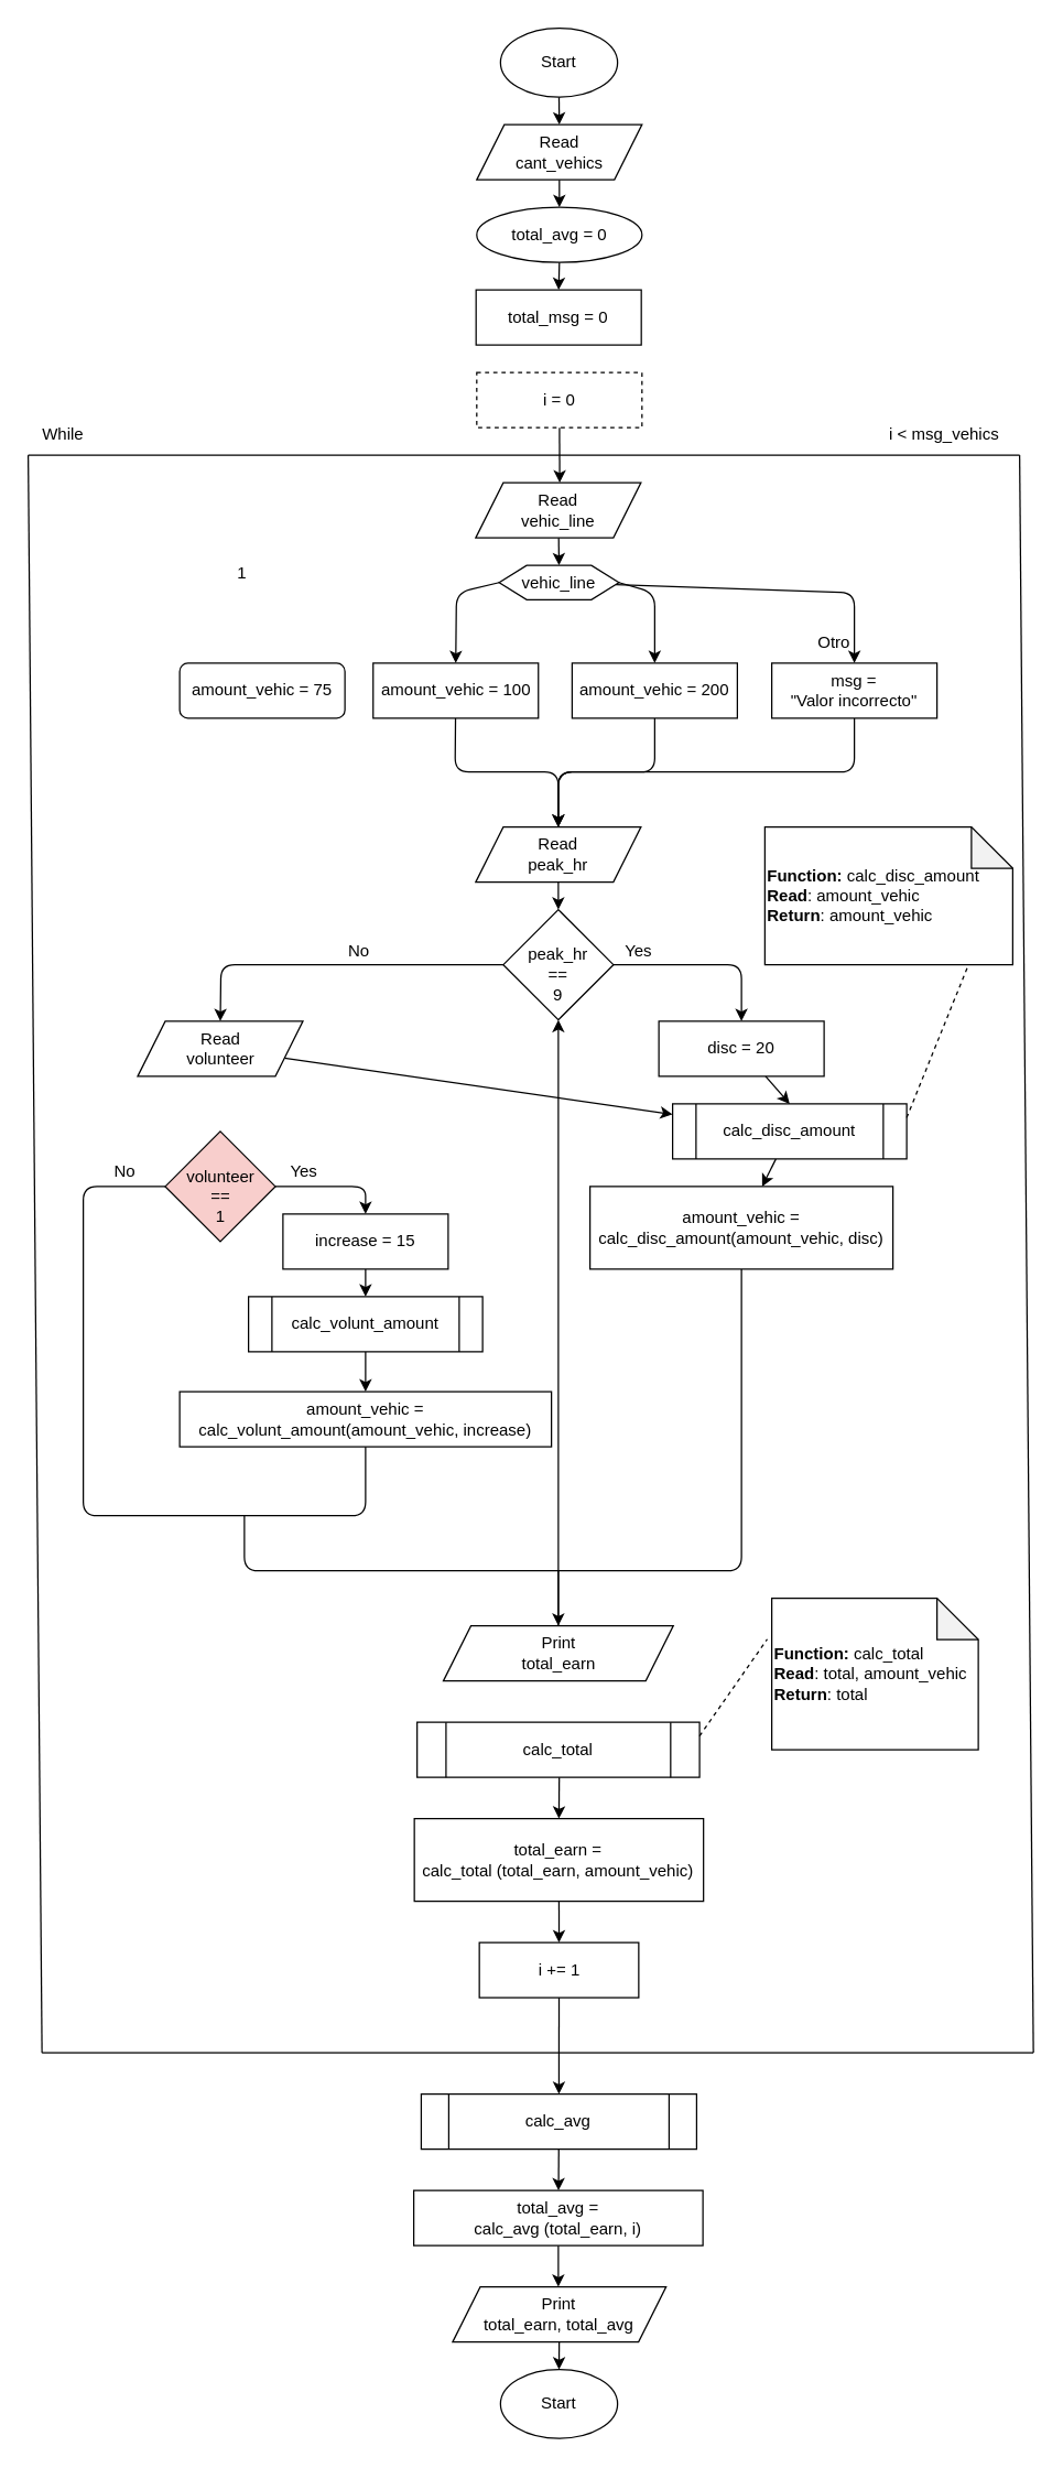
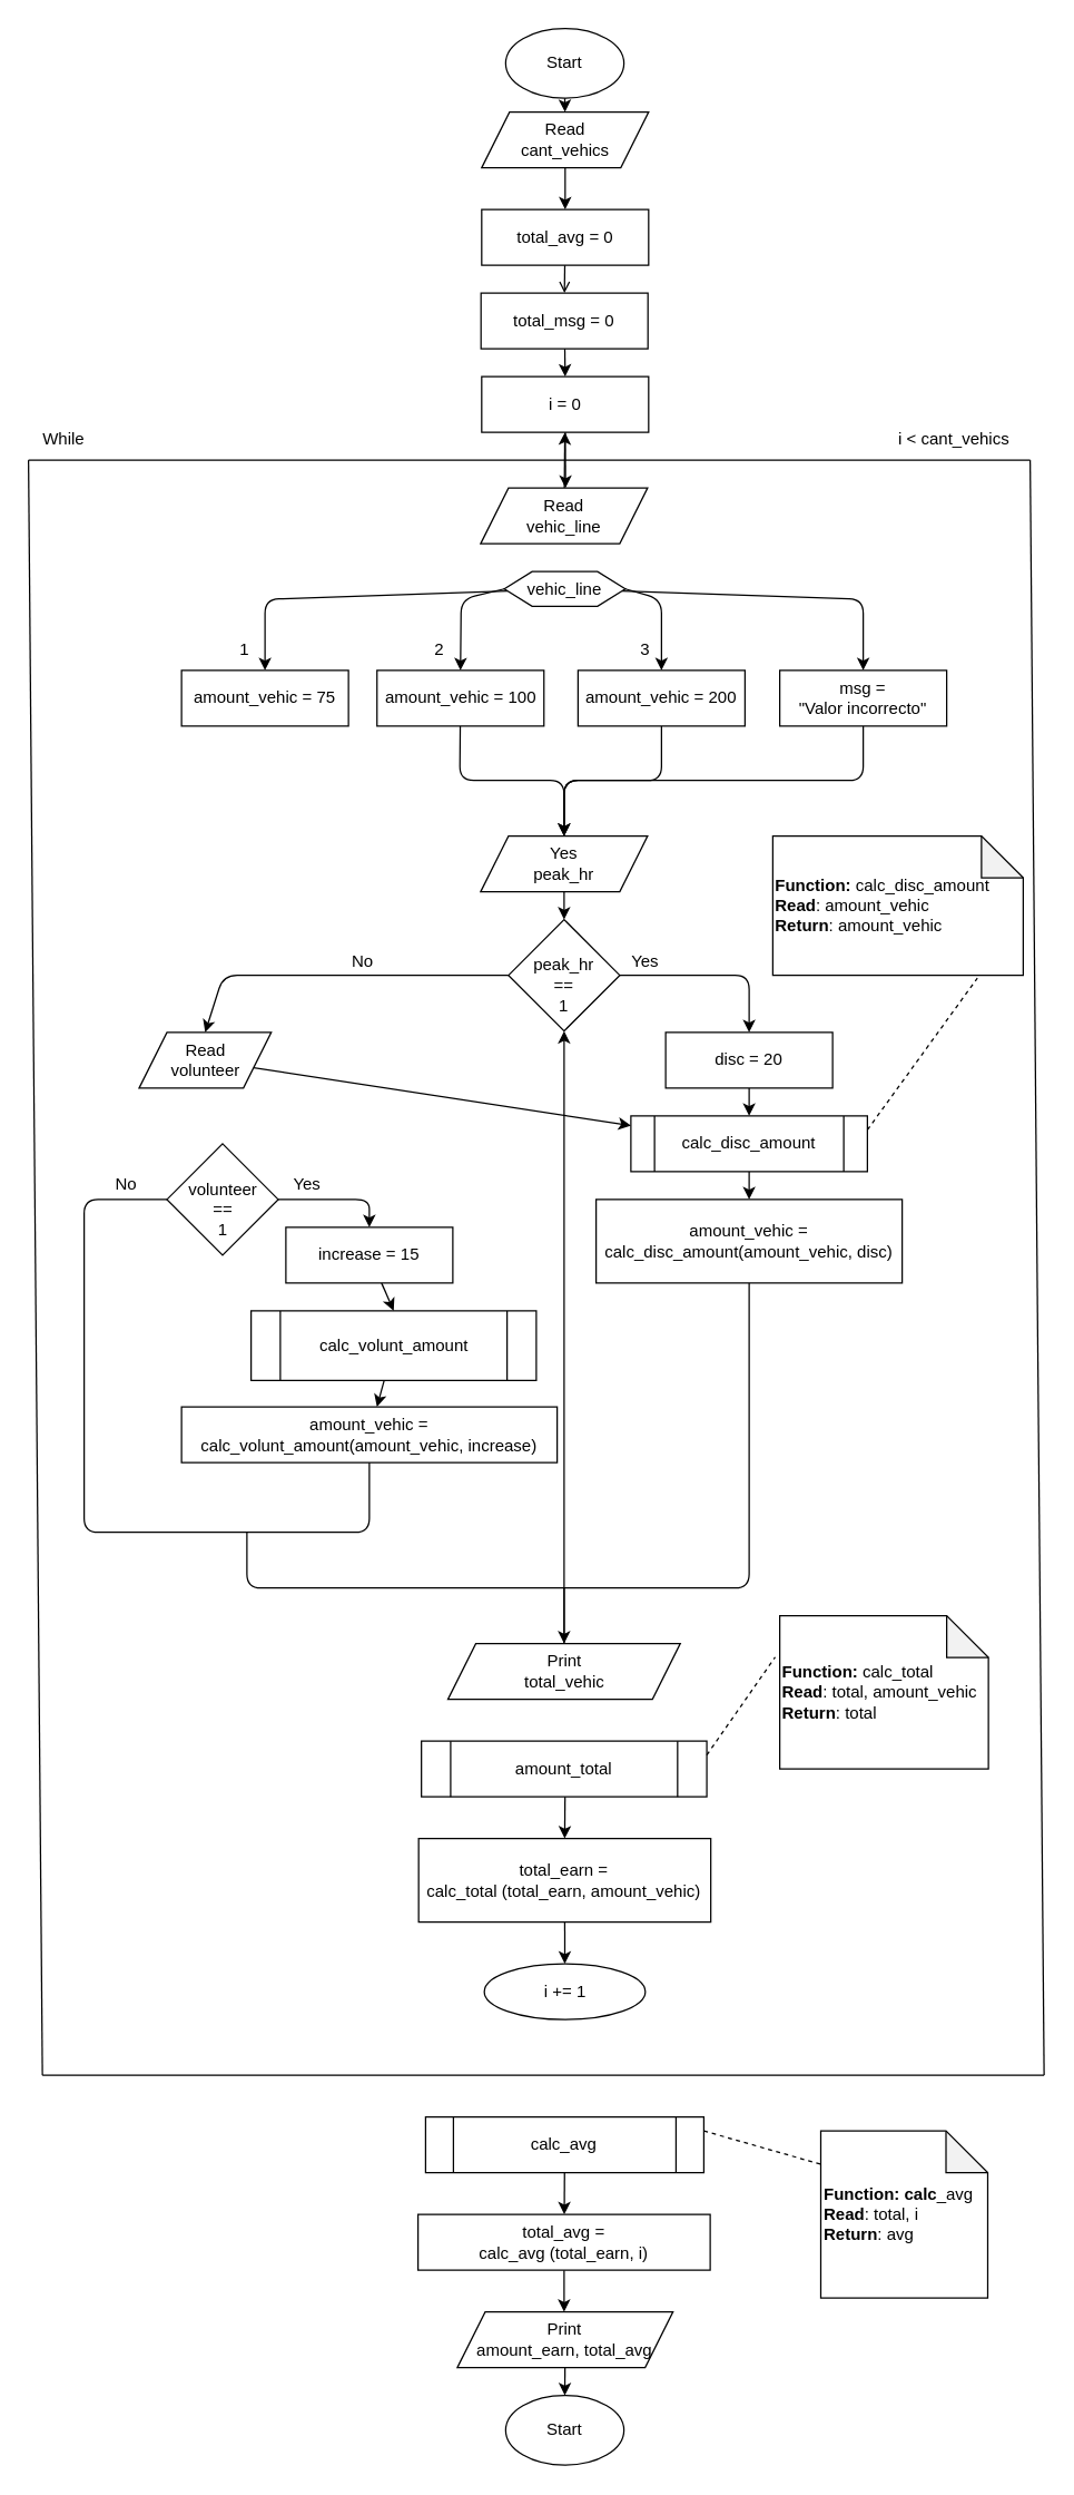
- <mxCell id="5" value="Read&lt;br&gt;cant_vehics" style="shape=parallelogram;perimeter=parallelogramPerimeter;whiteSpace=wrap;html=1;fixedSize=1;" parent="1" vertex="1"><mxGeometry x="345.75" y="90" width="120" height="40" as="geometry" /></mxCell>
+ <mxCell id="5" value="Read&lt;br&gt;cant_vehics" style="shape=parallelogram;perimeter=parallelogramPerimeter;whiteSpace=wrap;html=1;fixedSize=1;" parent="1" vertex="1"><mxGeometry x="345.75" y="80" width="120" height="40" as="geometry" /></mxCell>
- <mxCell id="46" value="total_avg = 0" style="ellipse;whiteSpace=wrap;html=1;" parent="1" vertex="1"><mxGeometry x="345.75" y="150" width="120" height="40" as="geometry" /></mxCell>
+ <mxCell id="46" value="total_avg = 0" style="whiteSpace=wrap;html=1;" parent="1" vertex="1"><mxGeometry x="345.75" y="150" width="120" height="40" as="geometry" /></mxCell>
- <mxCell id="45" style="edgeStyle=none;html=1;entryX=0.5;entryY=0;entryDx=0;entryDy=0;" parent="1" source="46" target="48" edge="1"><mxGeometry relative="1" as="geometry" /></mxCell>
+ <mxCell id="45" style="edgeStyle=none;html=1;entryX=0.5;entryY=0;entryDx=0;entryDy=0;endArrow=open;" parent="1" source="46" target="48" edge="1"><mxGeometry relative="1" as="geometry" /></mxCell>
+ <mxCell id="47" style="edgeStyle=none;html=1;entryX=0.5;entryY=0;entryDx=0;entryDy=0;" parent="1" source="48" target="74" edge="1"><mxGeometry relative="1" as="geometry"><mxPoint x="406" y="270" as="targetPoint" /></mxGeometry></mxCell>
- <mxCell id="74" value="i = 0" style="whiteSpace=wrap;html=1;dashed=1;" parent="1" vertex="1"><mxGeometry x="345.75" y="270" width="120" height="40" as="geometry" /></mxCell>
+ <mxCell id="74" value="i = 0" style="whiteSpace=wrap;html=1;" parent="1" vertex="1"><mxGeometry x="345.75" y="270" width="120" height="40" as="geometry" /></mxCell>
- <mxCell id="72" value="i &amp;lt; msg_vehics" style="text;html=1;align=center;verticalAlign=middle;resizable=0;points=[];autosize=1;strokeColor=none;fillColor=none;" parent="1" vertex="1"><mxGeometry x="635" y="300" width="100" height="30" as="geometry" /></mxCell>
+ <mxCell id="72" value="i &amp;lt; cant_vehics" style="text;html=1;align=center;verticalAlign=middle;resizable=0;points=[];autosize=1;strokeColor=none;fillColor=none;" parent="1" vertex="1"><mxGeometry x="635" y="300" width="100" height="30" as="geometry" /></mxCell>
- <mxCell id="75" style="edgeStyle=none;html=1;entryX=0.5;entryY=0;entryDx=0;entryDy=0;" parent="1" source="76" target="10" edge="1"><mxGeometry relative="1" as="geometry" /></mxCell>
+ <mxCell id="75" style="edgeStyle=none;html=1;" parent="1" source="76" target="74" edge="1"><mxGeometry relative="1" as="geometry" /></mxCell>
- <mxCell id="18" value="1" style="text;html=1;align=center;verticalAlign=middle;resizable=0;points=[];autosize=1;strokeColor=none;fillColor=none;" parent="1" vertex="1"><mxGeometry x="160" y="401" width="30" height="30" as="geometry" /></mxCell>
+ <mxCell id="18" value="1" style="text;html=1;align=center;verticalAlign=middle;resizable=0;points=[];autosize=1;strokeColor=none;fillColor=none;" parent="1" vertex="1"><mxGeometry x="160" y="451" width="30" height="30" as="geometry" /></mxCell>
+ <mxCell id="6" style="edgeStyle=none;html=1;entryX=0.5;entryY=0;entryDx=0;entryDy=0;" parent="1" source="10" target="11" edge="1"><mxGeometry relative="1" as="geometry"><Array as="points"><mxPoint x="190" y="430" /></Array></mxGeometry></mxCell>
+ <mxCell id="19" value="2" style="text;html=1;align=center;verticalAlign=middle;resizable=0;points=[];autosize=1;strokeColor=none;fillColor=none;" parent="1" vertex="1"><mxGeometry x="300" y="451" width="30" height="30" as="geometry" /></mxCell>
+ <mxCell id="20" value="3" style="text;html=1;align=center;verticalAlign=middle;resizable=0;points=[];autosize=1;strokeColor=none;fillColor=none;" parent="1" vertex="1"><mxGeometry x="448" y="451" width="30" height="30" as="geometry" /></mxCell>
- <mxCell id="26" value="Otro" style="text;html=1;align=center;verticalAlign=middle;resizable=0;points=[];autosize=1;strokeColor=none;fillColor=none;" parent="1" vertex="1"><mxGeometry x="580" y="451" width="50" height="30" as="geometry" /></mxCell>
- <mxCell id="11" value="amount_vehic = 75" style="whiteSpace=wrap;html=1;rounded=1;" parent="1" vertex="1"><mxGeometry x="130" y="481" width="120" height="40" as="geometry" /></mxCell>
+ <mxCell id="11" value="amount_vehic = 75" style="whiteSpace=wrap;html=1;" parent="1" vertex="1"><mxGeometry x="130" y="481" width="120" height="40" as="geometry" /></mxCell>
- <mxCell id="22" value="Read&lt;br&gt;peak_hr" style="shape=parallelogram;perimeter=parallelogramPerimeter;whiteSpace=wrap;html=1;fixedSize=1;" parent="1" vertex="1"><mxGeometry x="345" y="600" width="120" height="40" as="geometry" /></mxCell>
+ <mxCell id="22" value="Yes&lt;br&gt;peak_hr" style="shape=parallelogram;perimeter=parallelogramPerimeter;whiteSpace=wrap;html=1;fixedSize=1;" parent="1" vertex="1"><mxGeometry x="345" y="600" width="120" height="40" as="geometry" /></mxCell>
- <mxCell id="25" value="&lt;br&gt;peak_hr&lt;br&gt;==&lt;br&gt;9" style="rhombus;whiteSpace=wrap;html=1;" parent="1" vertex="1"><mxGeometry x="365" y="660" width="80" height="80" as="geometry" /></mxCell>
+ <mxCell id="25" value="&lt;br&gt;peak_hr&lt;br&gt;==&lt;br&gt;1" style="rhombus;whiteSpace=wrap;html=1;" parent="1" vertex="1"><mxGeometry x="365" y="660" width="80" height="80" as="geometry" /></mxCell>
- <mxCell id="32" value="Read&lt;br&gt;volunteer" style="shape=parallelogram;perimeter=parallelogramPerimeter;whiteSpace=wrap;html=1;fixedSize=1;" parent="1" vertex="1"><mxGeometry x="99.5" y="741" width="120" height="40" as="geometry" /></mxCell>
+ <mxCell id="32" value="Read&lt;br&gt;volunteer" style="shape=parallelogram;perimeter=parallelogramPerimeter;whiteSpace=wrap;html=1;fixedSize=1;" parent="1" vertex="1"><mxGeometry x="99.5" y="741" width="95" height="40" as="geometry" /></mxCell>
- <mxCell id="28" value="calc_disc_amount" style="shape=process;whiteSpace=wrap;html=1;backgroundOutline=1;" parent="1" vertex="1"><mxGeometry x="488" y="801" width="170" height="40" as="geometry" /></mxCell>
+ <mxCell id="28" value="calc_disc_amount" style="shape=process;whiteSpace=wrap;html=1;backgroundOutline=1;" parent="1" vertex="1"><mxGeometry x="453" y="801" width="170" height="40" as="geometry" /></mxCell>
- <mxCell id="34" value="&lt;br&gt;volunteer&lt;br&gt;==&lt;br&gt;1" style="rhombus;whiteSpace=wrap;html=1;fillColor=#f8cecc;" parent="1" vertex="1"><mxGeometry x="119.5" y="821" width="80" height="80" as="geometry" /></mxCell>
+ <mxCell id="34" value="&lt;br&gt;volunteer&lt;br&gt;==&lt;br&gt;1" style="rhombus;whiteSpace=wrap;html=1;" parent="1" vertex="1"><mxGeometry x="119.5" y="821" width="80" height="80" as="geometry" /></mxCell>
- <mxCell id="36" value="calc_volunt_amount" style="shape=process;whiteSpace=wrap;html=1;backgroundOutline=1;" parent="1" vertex="1"><mxGeometry x="180" y="941" width="170" height="40" as="geometry" /></mxCell>
+ <mxCell id="36" value="calc_volunt_amount" style="shape=process;whiteSpace=wrap;html=1;backgroundOutline=1;" parent="1" vertex="1"><mxGeometry x="180" y="941" width="205" height="50" as="geometry" /></mxCell>
- <mxCell id="59" value="Print&lt;br&gt;total_earn" style="shape=parallelogram;perimeter=parallelogramPerimeter;whiteSpace=wrap;html=1;fixedSize=1;" parent="1" vertex="1"><mxGeometry x="321.5" y="1180" width="167" height="40" as="geometry" /></mxCell>
+ <mxCell id="59" value="Print&lt;br&gt;total_vehic" style="shape=parallelogram;perimeter=parallelogramPerimeter;whiteSpace=wrap;html=1;fixedSize=1;" parent="1" vertex="1"><mxGeometry x="321.5" y="1180" width="167" height="40" as="geometry" /></mxCell>
- <mxCell id="51" value="calc_total" style="shape=process;whiteSpace=wrap;html=1;backgroundOutline=1;" parent="1" vertex="1"><mxGeometry x="302.43" y="1250" width="205.13" height="40" as="geometry" /></mxCell>
+ <mxCell id="51" value="amount_total" style="shape=process;whiteSpace=wrap;html=1;backgroundOutline=1;" parent="1" vertex="1"><mxGeometry x="302.43" y="1250" width="205.13" height="40" as="geometry" /></mxCell>
- <mxCell id="78" value="i += 1" style="whiteSpace=wrap;html=1;" parent="1" vertex="1"><mxGeometry x="347.63" y="1410" width="115.75" height="40" as="geometry" /></mxCell>
+ <mxCell id="78" value="i += 1" style="ellipse;whiteSpace=wrap;html=1;" parent="1" vertex="1"><mxGeometry x="347.63" y="1410" width="115.75" height="40" as="geometry" /></mxCell>
- <mxCell id="77" style="edgeStyle=none;html=1;" parent="1" source="78" target="55" edge="1"><mxGeometry relative="1" as="geometry" /></mxCell>
+ <mxCell id="66" value="" style="endArrow=none;dashed=1;html=1;entryX=0.001;entryY=0.2;entryDx=0;entryDy=0;entryPerimeter=0;exitX=1;exitY=0.25;exitDx=0;exitDy=0;" parent="1" source="55" target="65" edge="1"><mxGeometry width="50" height="50" relative="1" as="geometry"><mxPoint x="504.93" y="1480" as="sourcePoint" /><mxPoint x="796.29" y="834" as="targetPoint" /></mxGeometry></mxCell>
+ <mxCell id="65" value="&lt;b&gt;Function: calc&lt;/b&gt;_avg&lt;br&gt;&lt;b&gt;Read&lt;/b&gt;:&amp;nbsp;&lt;span style=&quot;text-align: center;&quot;&gt;total, i&lt;/span&gt;&lt;br&gt;&lt;b&gt;Return&lt;/b&gt;: avg" style="shape=note;whiteSpace=wrap;html=1;backgroundOutline=1;darkOpacity=0.05;align=left;" parent="1" vertex="1"><mxGeometry x="589.5" y="1530" width="120" height="120" as="geometry" /></mxCell>
- <mxCell id="61" value="Print&lt;br&gt;total_earn, total_avg" style="shape=parallelogram;perimeter=parallelogramPerimeter;whiteSpace=wrap;html=1;fixedSize=1;" parent="1" vertex="1"><mxGeometry x="328.25" y="1660" width="155" height="40" as="geometry" /></mxCell>
+ <mxCell id="61" value="Print&lt;br&gt;amount_earn, total_avg" style="shape=parallelogram;perimeter=parallelogramPerimeter;whiteSpace=wrap;html=1;fixedSize=1;" parent="1" vertex="1"><mxGeometry x="328.25" y="1660" width="155" height="40" as="geometry" /></mxCell>
